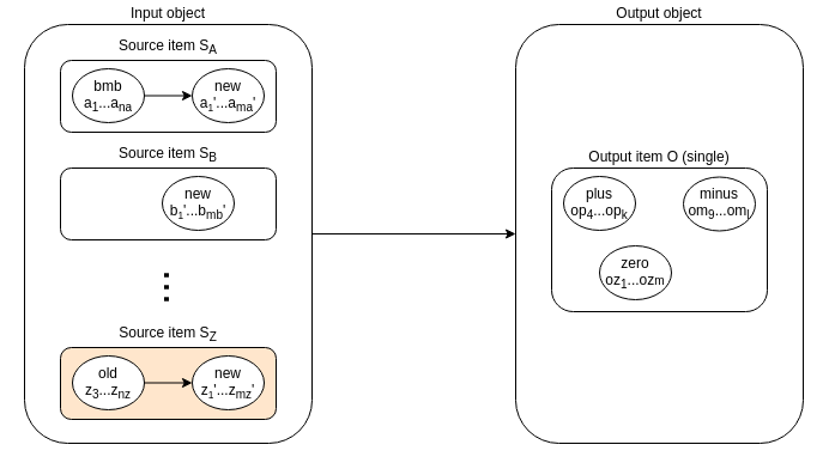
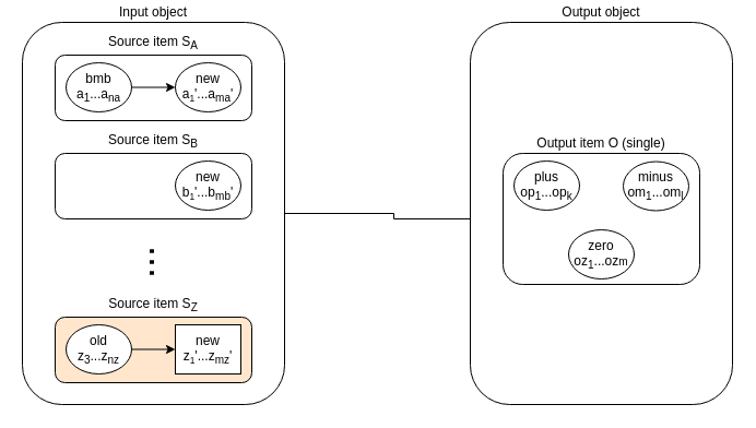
- <mxCell id="9" value="new&lt;br&gt;b&lt;span style=&quot;font-size: 10px&quot;&gt;&lt;sub&gt;1&lt;/sub&gt;&lt;/span&gt;'...b&lt;sub&gt;mb&lt;/sub&gt;'" style="ellipse;whiteSpace=wrap;html=1;" vertex="1" parent="1"><mxGeometry x="135" y="147" width="60" height="45" as="geometry" /></mxCell>
+ <mxCell id="9" value="new&lt;br&gt;b&lt;span style=&quot;font-size: 10px&quot;&gt;&lt;sub&gt;1&lt;/sub&gt;&lt;/span&gt;'...b&lt;sub&gt;mb&lt;/sub&gt;'" style="ellipse;whiteSpace=wrap;html=1;" vertex="1" parent="1"><mxGeometry x="160" y="147" width="60" height="45" as="geometry" /></mxCell>
- <mxCell id="17" value="plus&lt;br&gt;op&lt;sub&gt;4&lt;/sub&gt;...op&lt;sub&gt;k&lt;/sub&gt;" style="ellipse;whiteSpace=wrap;html=1;" vertex="1" parent="1"><mxGeometry x="470" y="147" width="60" height="45" as="geometry" /></mxCell>
+ <mxCell id="17" value="plus&lt;br&gt;op&lt;sub&gt;1&lt;/sub&gt;...op&lt;sub&gt;k&lt;/sub&gt;" style="ellipse;whiteSpace=wrap;html=1;" vertex="1" parent="1"><mxGeometry x="470" y="147" width="60" height="45" as="geometry" /></mxCell>
- <mxCell id="18" value="minus&lt;br&gt;om&lt;sub&gt;9&lt;/sub&gt;...om&lt;sub&gt;l&lt;/sub&gt;" style="ellipse;whiteSpace=wrap;html=1;" vertex="1" parent="1"><mxGeometry x="570" y="147.5" width="60" height="45" as="geometry" /></mxCell>
+ <mxCell id="18" value="minus&lt;br&gt;om&lt;sub&gt;1&lt;/sub&gt;...om&lt;sub&gt;l&lt;/sub&gt;" style="ellipse;whiteSpace=wrap;html=1;" vertex="1" parent="1"><mxGeometry x="570" y="147.5" width="60" height="45" as="geometry" /></mxCell>
- <mxCell id="2" style="edgeStyle=orthogonalEdgeStyle;rounded=0;orthogonalLoop=1;jettySize=auto;html=1;exitX=1;exitY=0.5;exitDx=0;exitDy=0;entryX=0;entryY=0.5;entryDx=0;entryDy=0;" edge="1" parent="1" source="3" target="15"><mxGeometry relative="1" as="geometry" /></mxCell>
+ <mxCell id="2" style="edgeStyle=orthogonalEdgeStyle;rounded=0;orthogonalLoop=1;jettySize=auto;html=1;exitX=1;exitY=0.5;exitDx=0;exitDy=0;" edge="1" parent="1" source="3" target="16"><mxGeometry relative="1" as="geometry" /></mxCell>
- <mxCell id="19" value="zero&lt;br&gt;oz&lt;sub&gt;1&lt;/sub&gt;...oz&lt;span style=&quot;font-size: 10px&quot;&gt;m&lt;/span&gt;" style="ellipse;whiteSpace=wrap;html=1;" vertex="1" parent="1"><mxGeometry x="500" y="205" width="60" height="45" as="geometry" /></mxCell>
+ <mxCell id="19" value="zero&lt;br&gt;oz&lt;sub&gt;1&lt;/sub&gt;...oz&lt;span style=&quot;font-size: 10px&quot;&gt;m&lt;/span&gt;" style="ellipse;whiteSpace=wrap;html=1;" vertex="1" parent="1"><mxGeometry x="520" y="210" width="60" height="45" as="geometry" /></mxCell>
- <mxCell id="13" value="new&lt;br&gt;z&lt;span style=&quot;font-size: 10px&quot;&gt;&lt;sub&gt;1&lt;/sub&gt;&lt;/span&gt;'...z&lt;sub&gt;mz&lt;/sub&gt;'" style="ellipse;whiteSpace=wrap;html=1;" vertex="1" parent="1"><mxGeometry x="160" y="297" width="60" height="45" as="geometry" /></mxCell>
+ <mxCell id="13" value="new&lt;br&gt;z&lt;span style=&quot;font-size: 10px&quot;&gt;&lt;sub&gt;1&lt;/sub&gt;&lt;/span&gt;'...z&lt;sub&gt;mz&lt;/sub&gt;'" style="whiteSpace=wrap;html=1;rounded=0;" vertex="1" parent="1"><mxGeometry x="160" y="297" width="60" height="45" as="geometry" /></mxCell>
